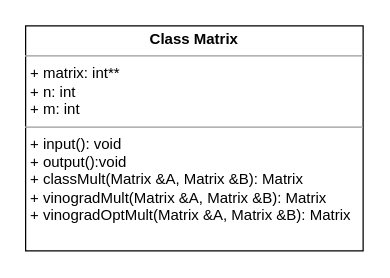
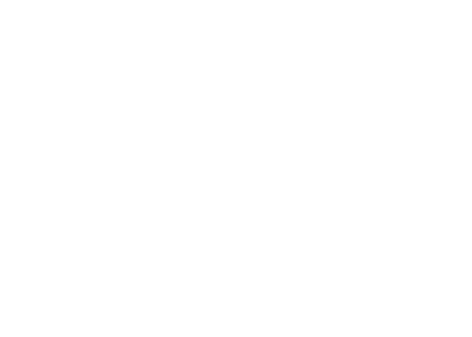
- <mxCell id="2" value="&lt;p style=&quot;margin: 0px ; margin-top: 4px ; text-align: center&quot;&gt;&lt;b&gt;Class Matrix&lt;/b&gt;&lt;/p&gt;&lt;hr size=&quot;1&quot;&gt;&lt;p style=&quot;margin: 0px ; margin-left: 4px&quot;&gt;+ matrix: int**&lt;/p&gt;&lt;p style=&quot;margin: 0px ; margin-left: 4px&quot;&gt;+ n: int&lt;/p&gt;&lt;p style=&quot;margin: 0px ; margin-left: 4px&quot;&gt;+ m: int&lt;/p&gt;&lt;hr size=&quot;1&quot;&gt;&lt;p style=&quot;margin: 0px ; margin-left: 4px&quot;&gt;+ input(): void&lt;/p&gt;&lt;p style=&quot;margin: 0px ; margin-left: 4px&quot;&gt;+ output():void&lt;/p&gt;&lt;p style=&quot;margin: 0px ; margin-left: 4px&quot;&gt;+ classMult(Matrix &amp;amp;A, Matrix &amp;amp;B): Matrix&lt;/p&gt;&lt;p style=&quot;margin: 0px ; margin-left: 4px&quot;&gt;+ vinogradMult(Matrix &amp;amp;A, Matrix &amp;amp;B): Matrix&lt;br&gt;&lt;/p&gt;&lt;p style=&quot;margin: 0px ; margin-left: 4px&quot;&gt;+ vinogradOptMult(Matrix &amp;amp;A, Matrix &amp;amp;B): Matrix&lt;br&gt;&lt;/p&gt;" style="verticalAlign=top;align=left;overflow=fill;fontSize=12;fontFamily=Helvetica;html=1;" vertex="1" parent="1"><mxGeometry x="20" y="20" width="270" height="180" as="geometry" /></mxCell>
